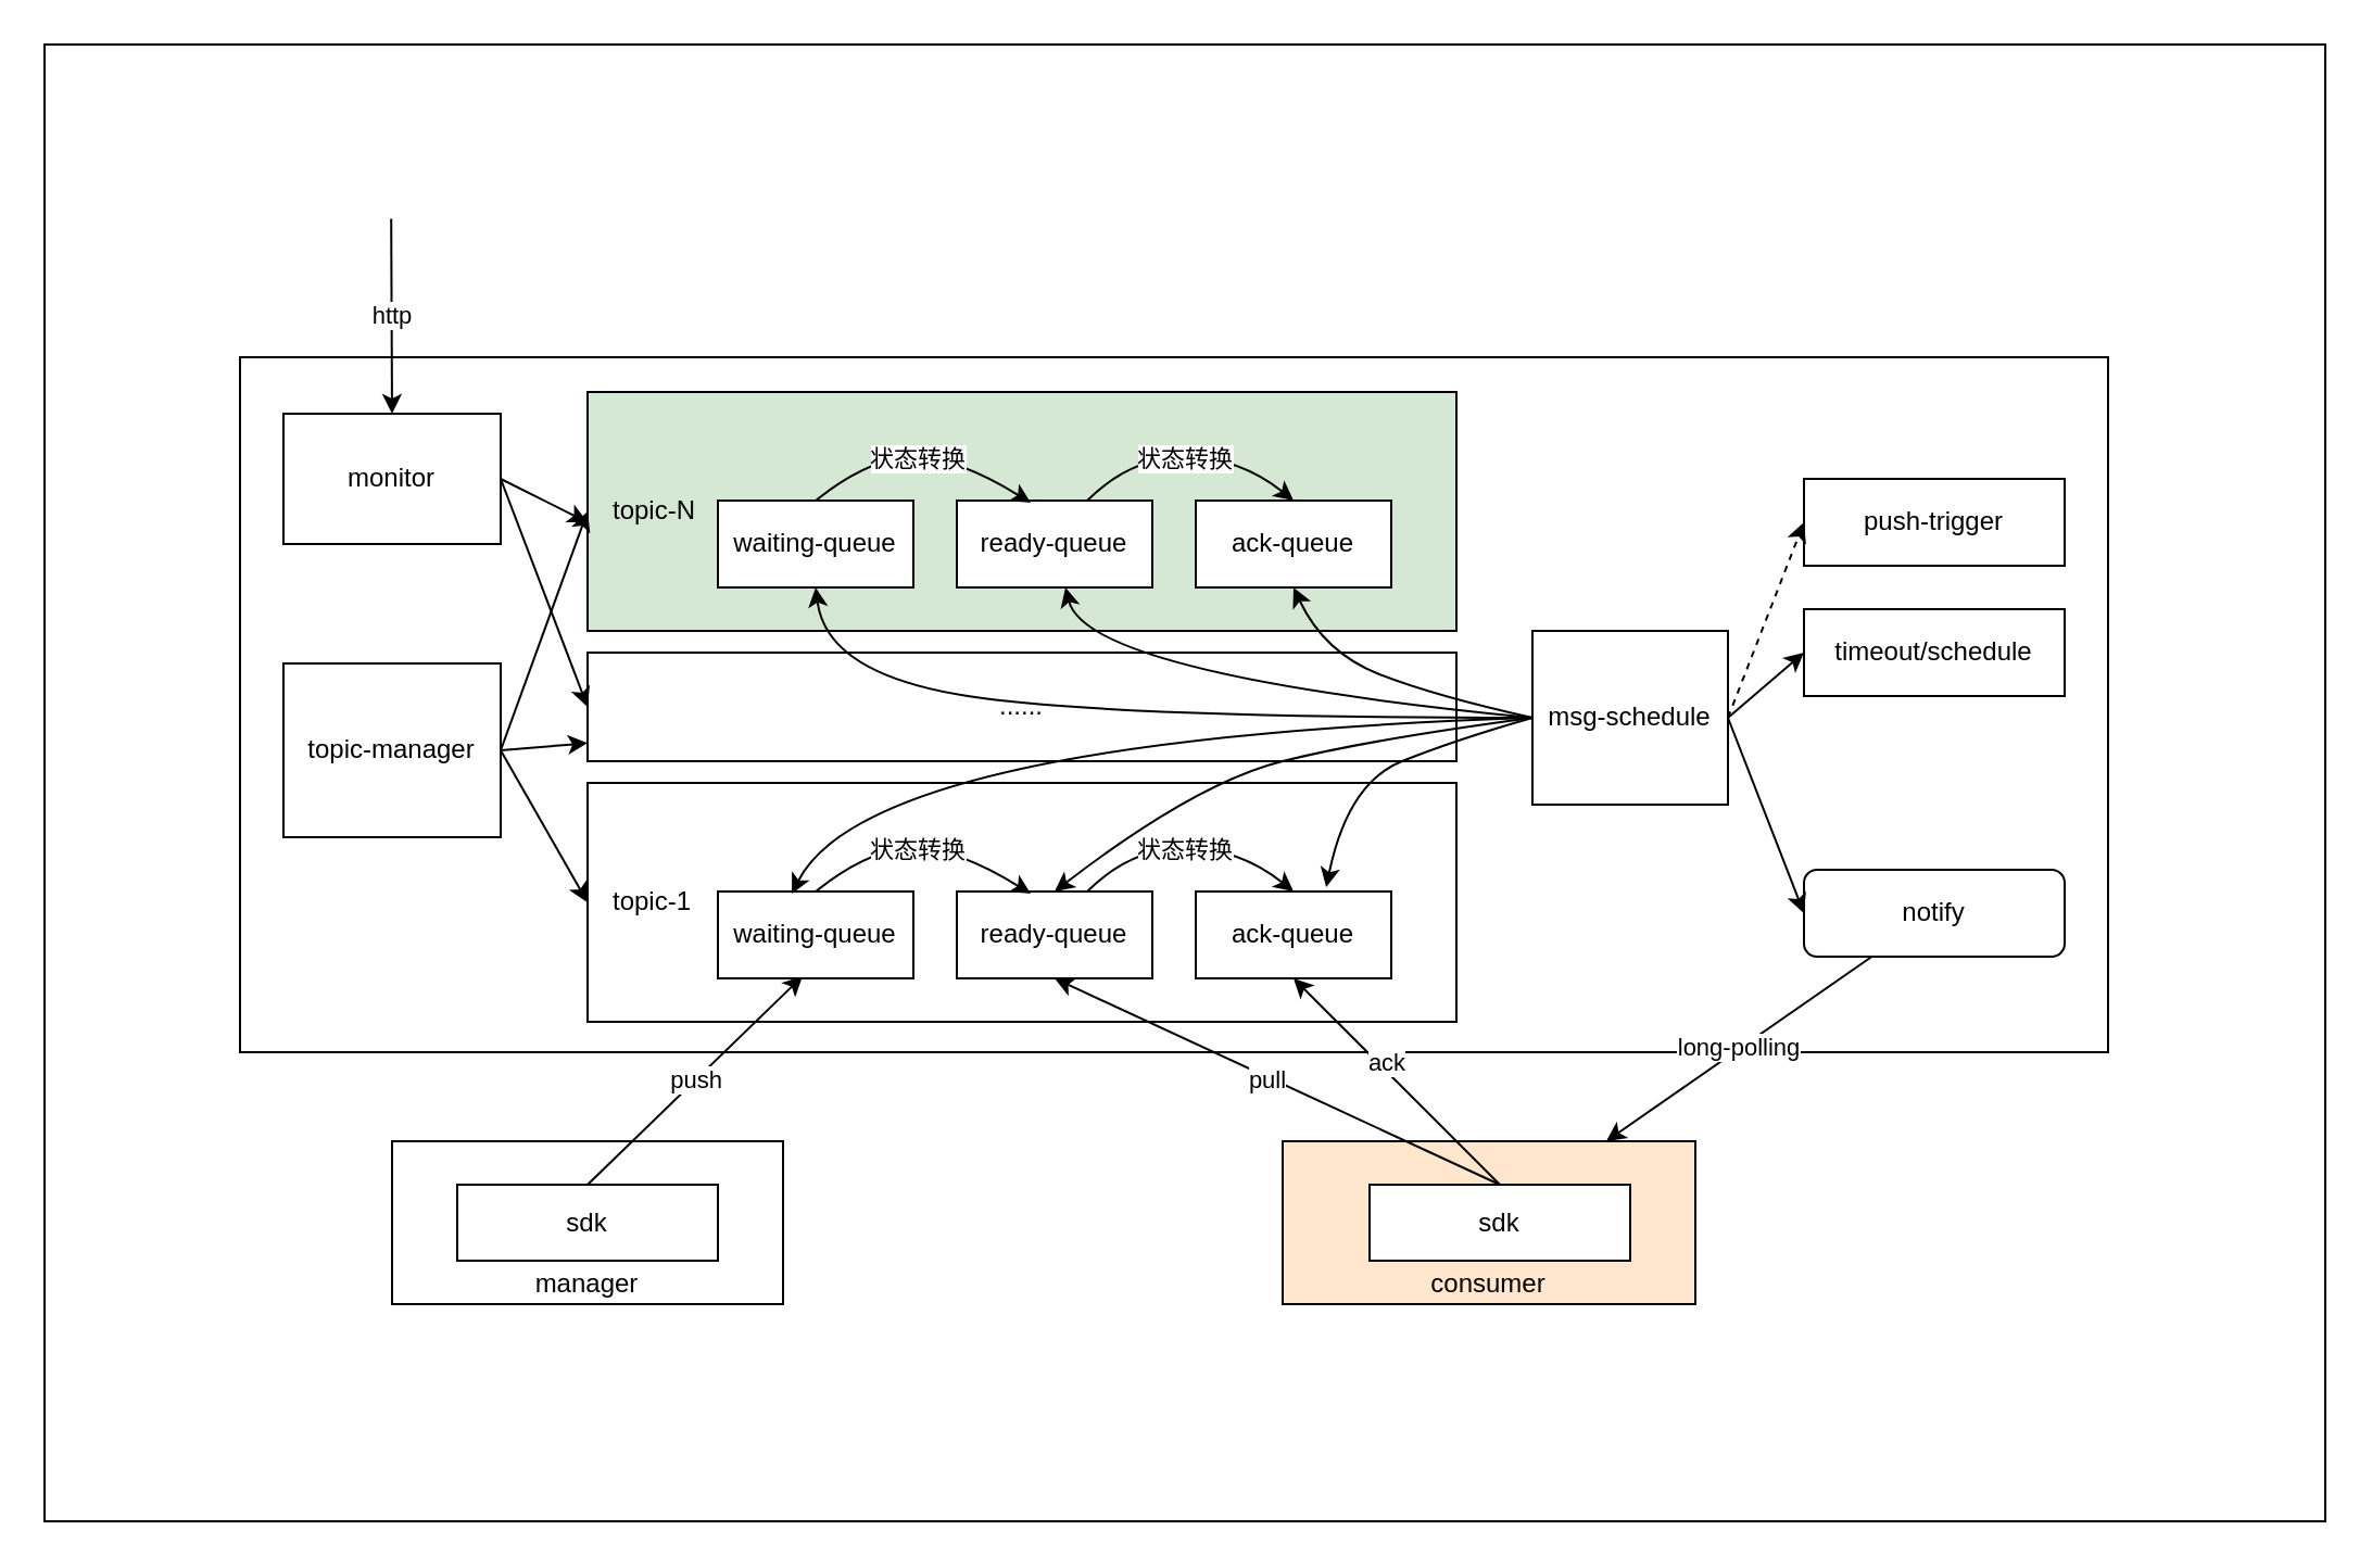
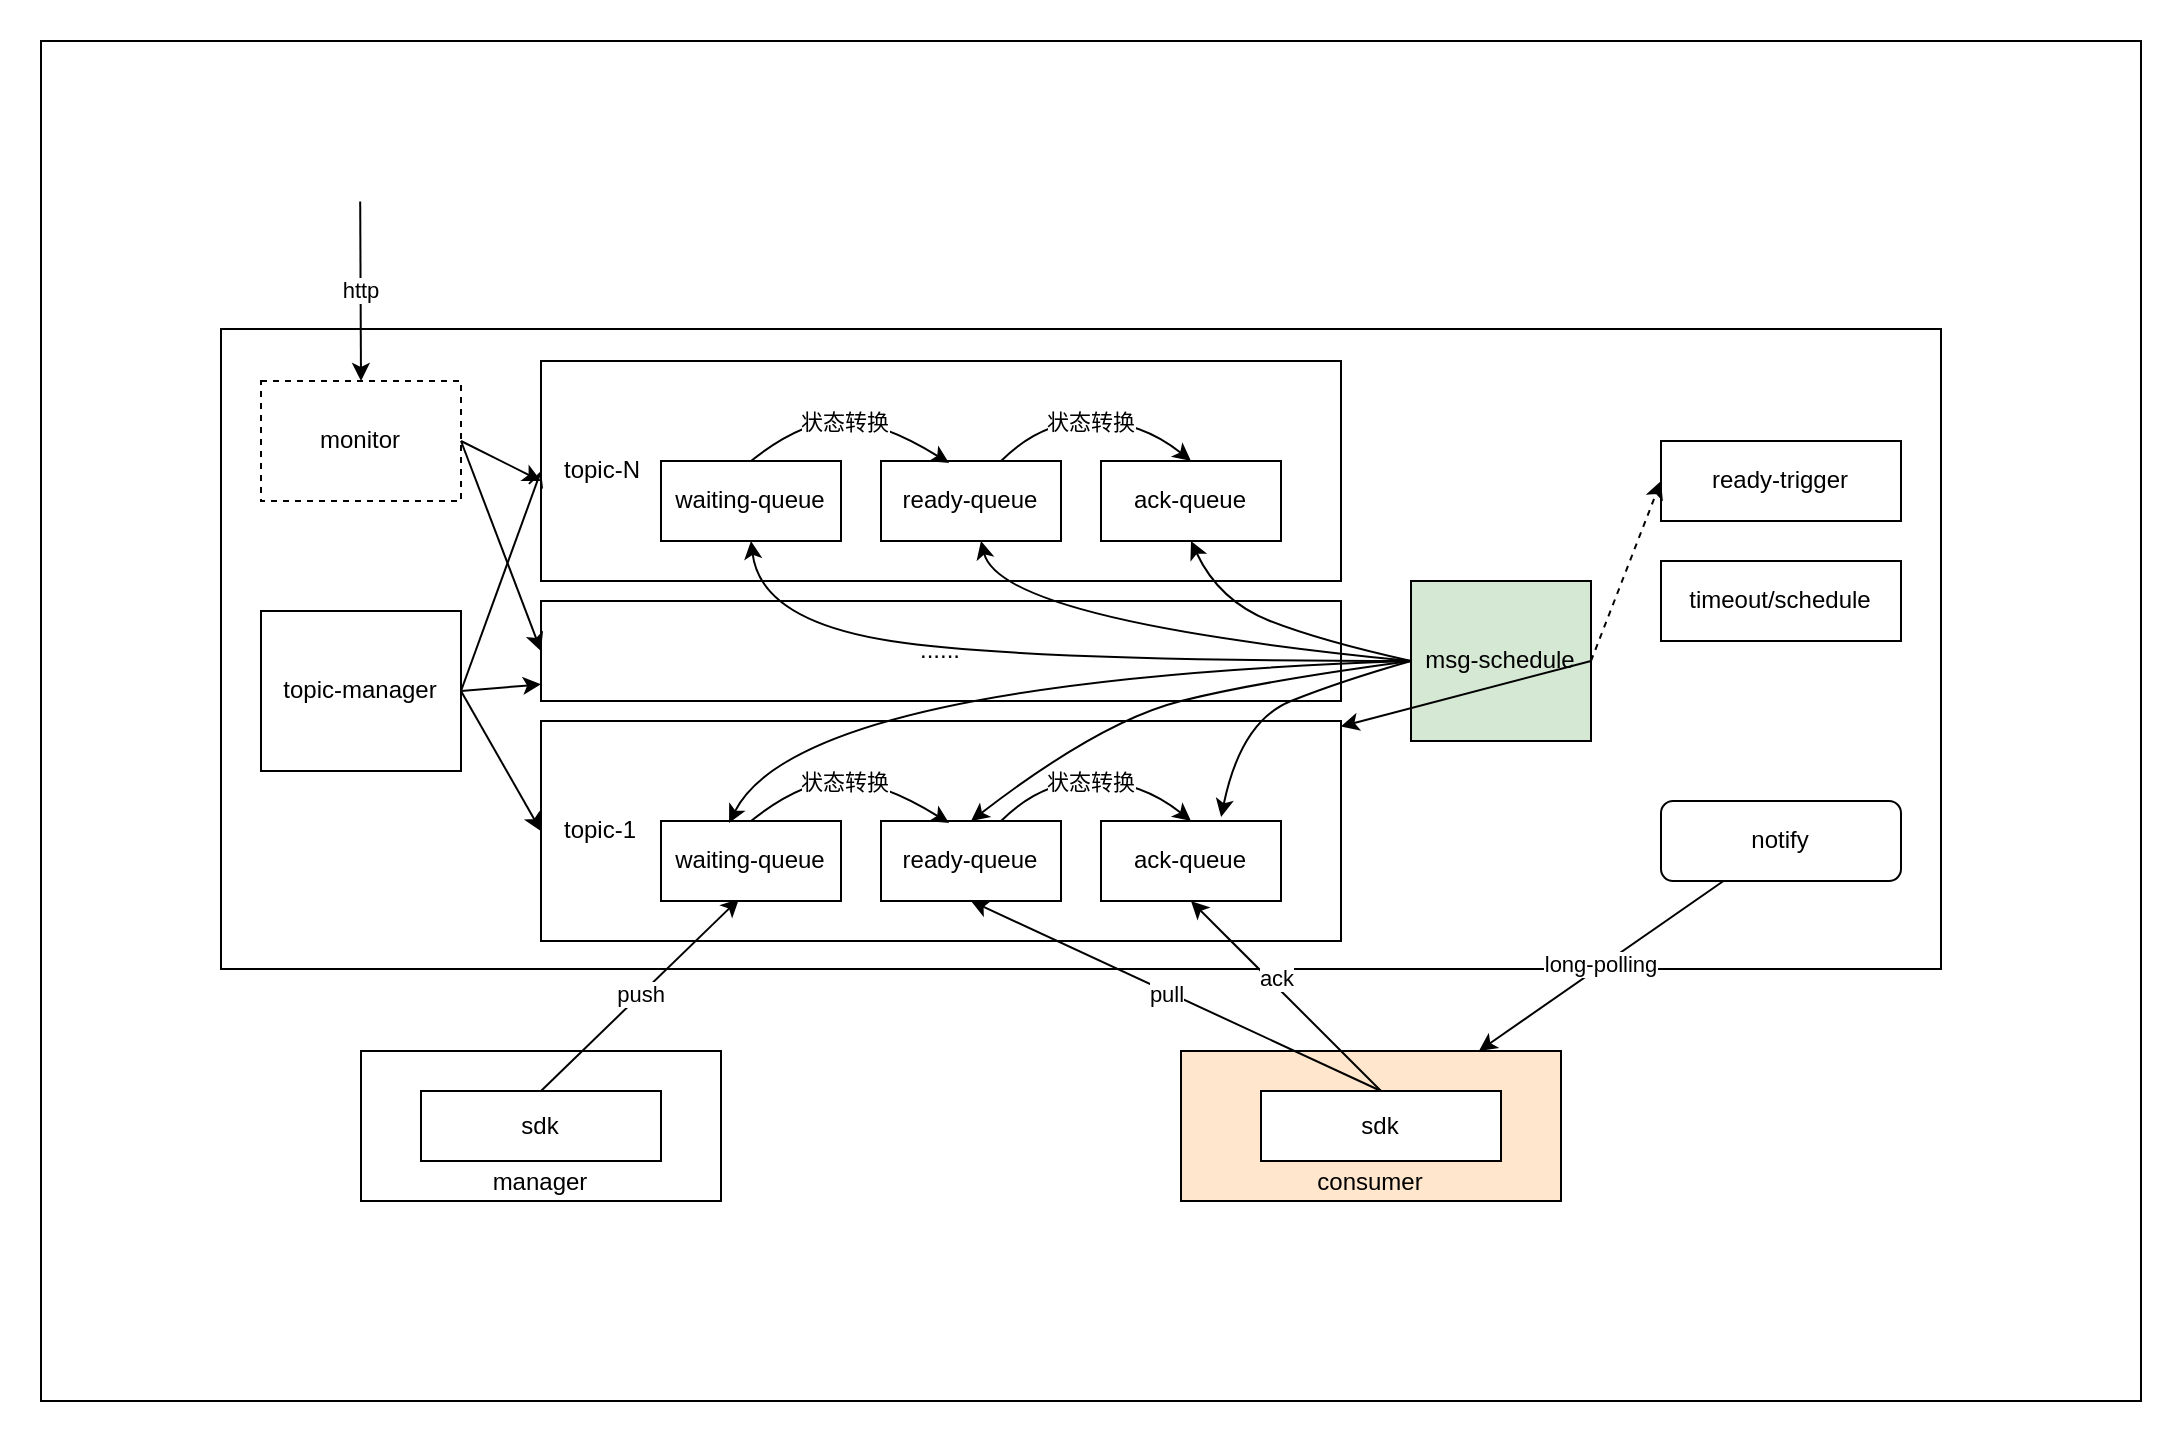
- <mxCell id="45" value="monitor" style="rounded=0;whiteSpace=wrap;html=1;align=center;verticalAlign=middle;" parent="1" vertex="1"><mxGeometry x="130" y="190" width="100" height="60" as="geometry" /></mxCell>
+ <mxCell id="45" value="monitor" style="rounded=0;whiteSpace=wrap;html=1;align=center;verticalAlign=middle;dashed=1;" parent="1" vertex="1"><mxGeometry x="130" y="190" width="100" height="60" as="geometry" /></mxCell>
- <mxCell id="22" value="&amp;nbsp; &amp;nbsp;topic-N" style="rounded=0;whiteSpace=wrap;html=1;verticalAlign=middle;align=left;fillColor=#d5e8d4;" parent="1" vertex="1"><mxGeometry x="270" y="180" width="400" height="110" as="geometry" /></mxCell>
+ <mxCell id="22" value="&amp;nbsp; &amp;nbsp;topic-N" style="rounded=0;whiteSpace=wrap;html=1;verticalAlign=middle;align=left;" parent="1" vertex="1"><mxGeometry x="270" y="180" width="400" height="110" as="geometry" /></mxCell>
- <mxCell id="41" value="push-trigger" style="rounded=0;whiteSpace=wrap;html=1;align=center;verticalAlign=middle;" parent="1" vertex="1"><mxGeometry x="830" y="220" width="120" height="40" as="geometry" /></mxCell>
+ <mxCell id="41" value="ready-trigger" style="rounded=0;whiteSpace=wrap;html=1;align=center;verticalAlign=middle;" parent="1" vertex="1"><mxGeometry x="830" y="220" width="120" height="40" as="geometry" /></mxCell>
- <mxCell id="33" value="" style="endArrow=classic;html=1;rounded=0;exitX=1;exitY=0.5;exitDx=0;exitDy=0;entryX=0;entryY=0.5;entryDx=0;entryDy=0;" parent="1" source="30" target="22" edge="1"><mxGeometry width="50" height="50" relative="1" as="geometry"><mxPoint x="460" y="500" as="sourcePoint" /><mxPoint x="510" y="450" as="targetPoint" /></mxGeometry></mxCell>
+ <mxCell id="33" value="" style="endArrow=open;html=1;rounded=0;exitX=1;exitY=0.5;exitDx=0;exitDy=0;entryX=0;entryY=0.5;entryDx=0;entryDy=0;" parent="1" source="30" target="22" edge="1"><mxGeometry width="50" height="50" relative="1" as="geometry"><mxPoint x="460" y="500" as="sourcePoint" /><mxPoint x="510" y="450" as="targetPoint" /></mxGeometry></mxCell>
- <mxCell id="44" value="" style="endArrow=classic;html=1;rounded=0;entryX=0;entryY=0.5;entryDx=0;entryDy=0;exitX=1;exitY=0.5;exitDx=0;exitDy=0;" parent="1" source="31" target="42" edge="1"><mxGeometry width="50" height="50" relative="1" as="geometry"><mxPoint x="460" y="500" as="sourcePoint" /><mxPoint x="510" y="450" as="targetPoint" /></mxGeometry></mxCell>
+ <mxCell id="44" value="" style="endArrow=classic;html=1;rounded=0;exitX=1;exitY=0.5;exitDx=0;exitDy=0;" parent="1" source="31" target="4" edge="1"><mxGeometry width="50" height="50" relative="1" as="geometry"><mxPoint x="460" y="500" as="sourcePoint" /><mxPoint x="510" y="450" as="targetPoint" /></mxGeometry></mxCell>
- <mxCell id="31" value="msg-schedule" style="rounded=0;whiteSpace=wrap;html=1;align=center;verticalAlign=middle;" parent="1" vertex="1"><mxGeometry x="705" y="290" width="90" height="80" as="geometry" /></mxCell>
+ <mxCell id="31" value="msg-schedule" style="rounded=0;whiteSpace=wrap;html=1;align=center;verticalAlign=middle;fillColor=#d5e8d4;" parent="1" vertex="1"><mxGeometry x="705" y="290" width="90" height="80" as="geometry" /></mxCell>
- <mxCell id="50" value="" style="endArrow=classic;html=1;rounded=0;exitX=1;exitY=0.5;exitDx=0;exitDy=0;entryX=0;entryY=0.5;entryDx=0;entryDy=0;" edge="1" parent="1" source="31" target="49"><mxGeometry width="50" height="50" relative="1" as="geometry"><mxPoint x="920" y="580" as="sourcePoint" /><mxPoint x="970" y="530" as="targetPoint" /></mxGeometry></mxCell>
